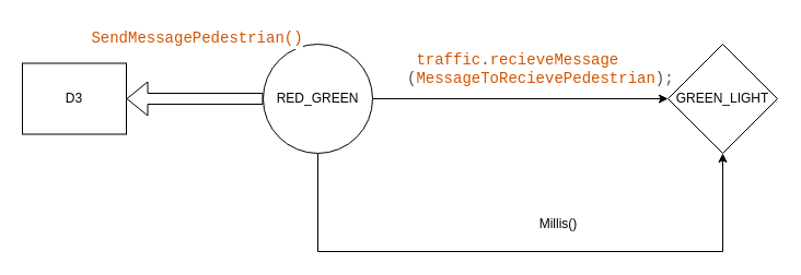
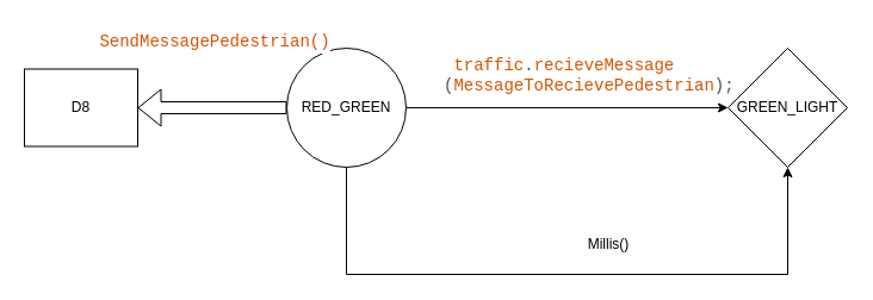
- <mxCell id="10" value="D3" style="rounded=0;whiteSpace=wrap;html=1;" vertex="1" parent="1"><mxGeometry x="20" y="57.5" width="95" height="65" as="geometry" /></mxCell>
+ <mxCell id="10" value="D8" style="rounded=0;whiteSpace=wrap;html=1;" vertex="1" parent="1"><mxGeometry x="20" y="57.5" width="95" height="65" as="geometry" /></mxCell>
